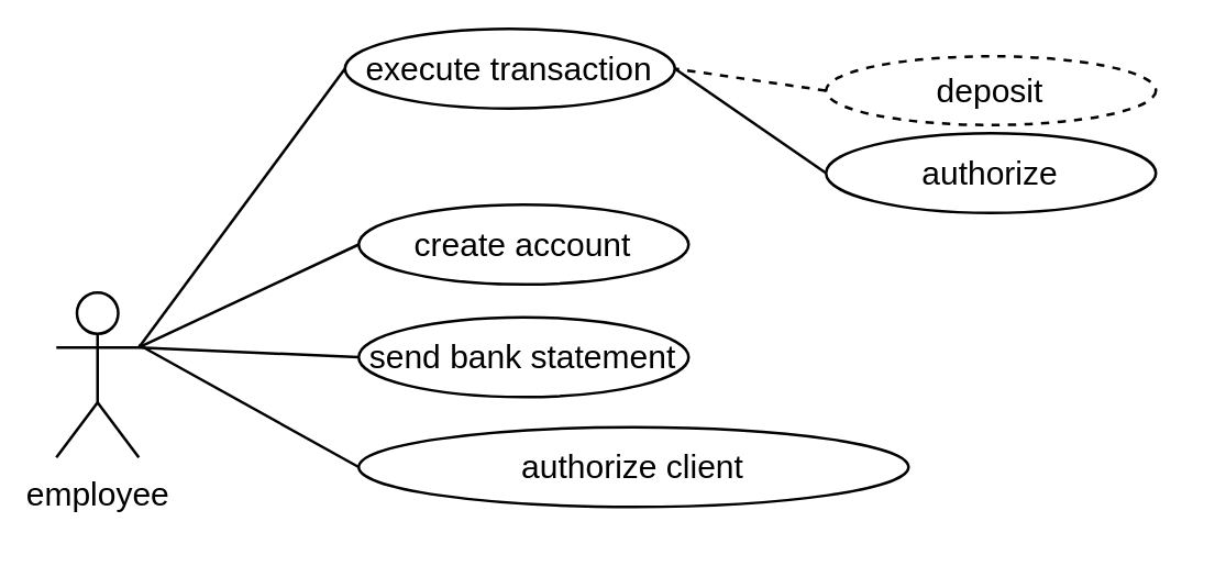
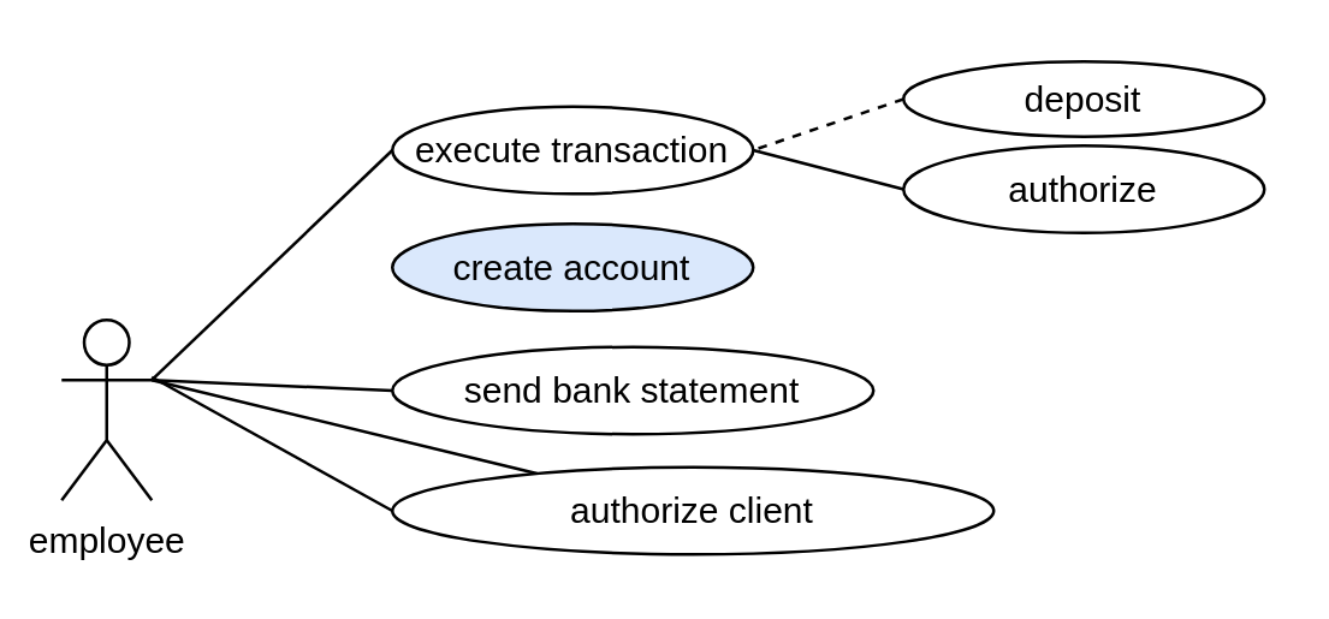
- <mxCell id="3" value="execute transaction" style="ellipse;whiteSpace=wrap;html=1;" vertex="1" parent="1"><mxGeometry x="125" y="10" width="120" height="29" as="geometry" /></mxCell>
+ <mxCell id="3" value="execute transaction" style="ellipse;whiteSpace=wrap;html=1;" vertex="1" parent="1"><mxGeometry x="130" y="35" width="120" height="29" as="geometry" /></mxCell>
- <mxCell id="6" value="deposit" style="ellipse;whiteSpace=wrap;html=1;dashed=1;" vertex="1" parent="1"><mxGeometry x="300" y="20" width="120" height="25" as="geometry" /></mxCell>
+ <mxCell id="6" value="deposit" style="ellipse;whiteSpace=wrap;html=1;" vertex="1" parent="1"><mxGeometry x="300" y="20" width="120" height="25" as="geometry" /></mxCell>
- <mxCell id="4" value="create account" style="ellipse;whiteSpace=wrap;html=1;" vertex="1" parent="1"><mxGeometry x="130" y="74" width="120" height="29" as="geometry" /></mxCell>
+ <mxCell id="4" value="create account" style="ellipse;whiteSpace=wrap;html=1;fillColor=#dae8fc;" vertex="1" parent="1"><mxGeometry x="130" y="74" width="120" height="29" as="geometry" /></mxCell>
- <mxCell id="11" value="" style="endArrow=none;html=1;rounded=0;entryX=0;entryY=0.5;entryDx=0;entryDy=0;exitX=1;exitY=0.333;exitDx=0;exitDy=0;exitPerimeter=0;" edge="1" parent="1" source="2" target="4"><mxGeometry width="50" height="50" relative="1" as="geometry"><mxPoint x="100" y="235" as="sourcePoint" /><mxPoint x="150" y="185" as="targetPoint" /></mxGeometry></mxCell>
+ <mxCell id="11" value="" style="endArrow=none;html=1;rounded=0;exitX=1;exitY=0.333;exitDx=0;exitDy=0;exitPerimeter=0;" edge="1" parent="1" source="2" target="13"><mxGeometry width="50" height="50" relative="1" as="geometry"><mxPoint x="100" y="235" as="sourcePoint" /><mxPoint x="150" y="185" as="targetPoint" /></mxGeometry></mxCell>
- <mxCell id="5" value="send bank statement" style="ellipse;whiteSpace=wrap;html=1;" vertex="1" parent="1"><mxGeometry x="130" y="115" width="120" height="29" as="geometry" /></mxCell>
+ <mxCell id="5" value="send bank statement" style="ellipse;whiteSpace=wrap;html=1;" vertex="1" parent="1"><mxGeometry x="130" y="115" width="160" height="29" as="geometry" /></mxCell>
